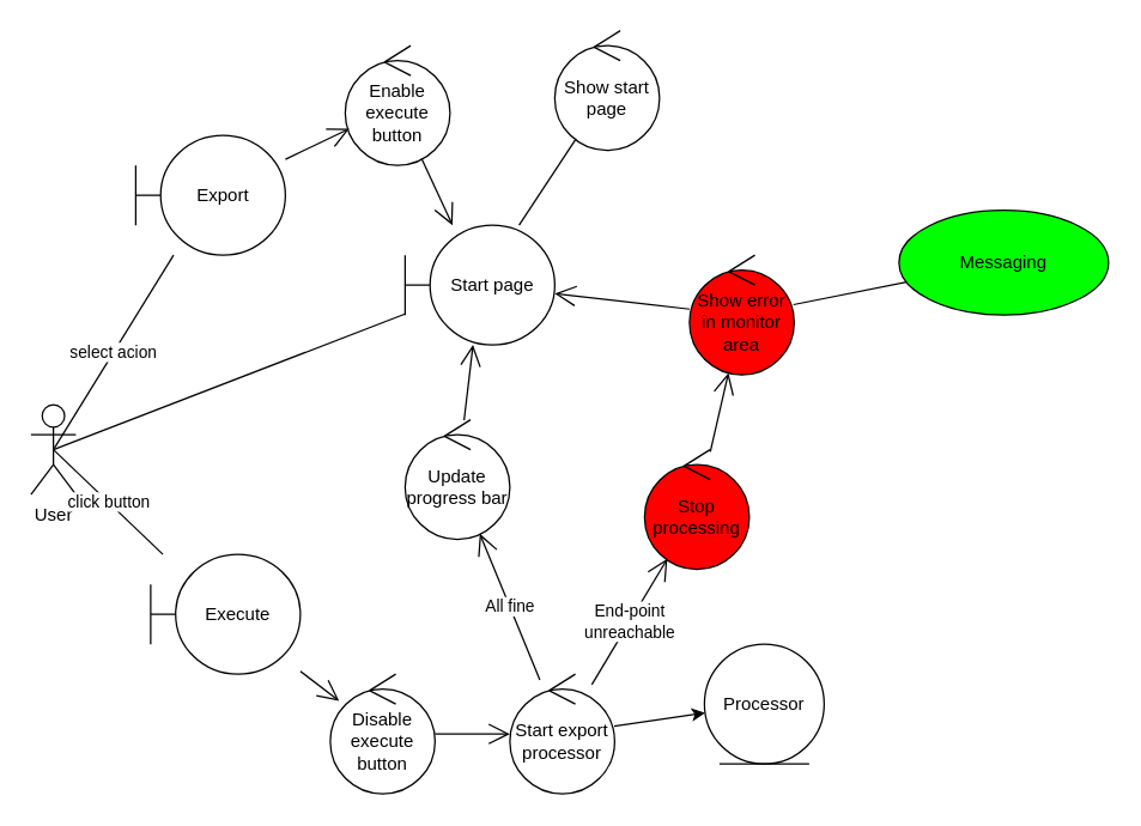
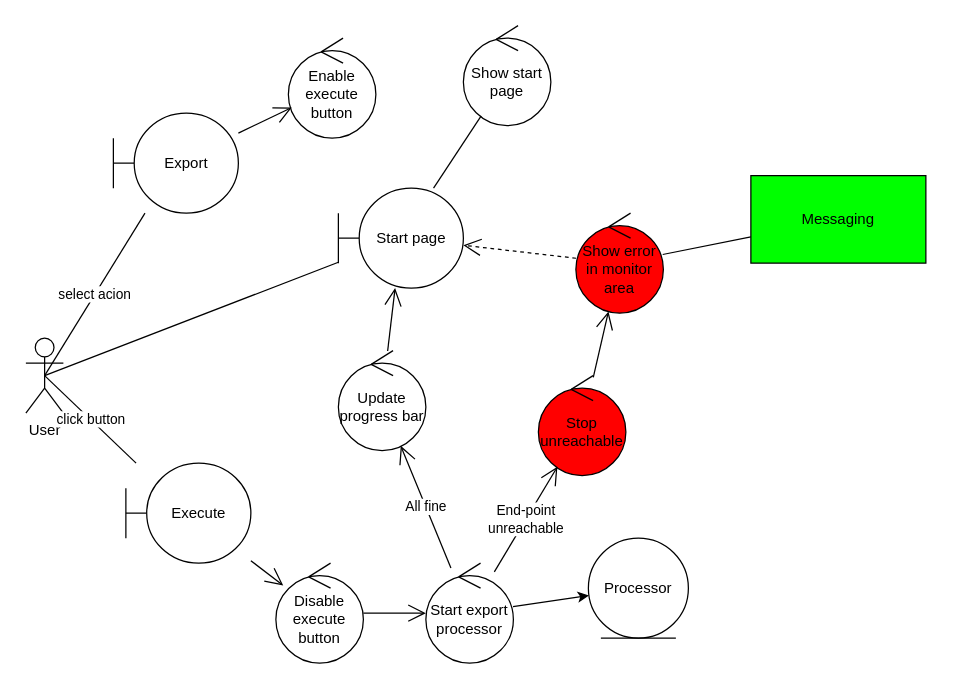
- <mxCell id="25" value="" style="endArrow=open;endFill=1;endSize=12;html=1;" edge="1" parent="1" source="23" target="3"><mxGeometry width="160" relative="1" as="geometry"><mxPoint x="50" y="550" as="sourcePoint" /><mxPoint x="210" y="550" as="targetPoint" /></mxGeometry></mxCell>
- <mxCell id="29" value="Messaging" style="ellipse;whiteSpace=wrap;html=1;fillColor=#00FF00;" vertex="1" parent="1"><mxGeometry x="600" y="140" width="140" height="70" as="geometry" /></mxCell>
+ <mxCell id="29" value="Messaging" style="whiteSpace=wrap;html=1;fillColor=#00FF00;rounded=0;" vertex="1" parent="1"><mxGeometry x="600" y="140" width="140" height="70" as="geometry" /></mxCell>
- <mxCell id="22" value="" style="endArrow=open;endFill=1;endSize=12;html=1;" edge="1" parent="1" source="20" target="3"><mxGeometry width="160" relative="1" as="geometry"><mxPoint x="90" y="550" as="sourcePoint" /><mxPoint x="250" y="550" as="targetPoint" /></mxGeometry></mxCell>
+ <mxCell id="22" value="" style="endArrow=open;endFill=1;endSize=12;html=1;dashed=1;" edge="1" parent="1" source="20" target="3"><mxGeometry width="160" relative="1" as="geometry"><mxPoint x="90" y="550" as="sourcePoint" /><mxPoint x="250" y="550" as="targetPoint" /></mxGeometry></mxCell>
- <mxCell id="18" value="Stop processing" style="ellipse;shape=umlControl;whiteSpace=wrap;html=1;labelBackgroundColor=none;fillColor=#FF0000;" vertex="1" parent="1"><mxGeometry x="430" y="300" width="70" height="80" as="geometry" /></mxCell>
+ <mxCell id="18" value="Stop unreachable" style="ellipse;shape=umlControl;whiteSpace=wrap;html=1;labelBackgroundColor=none;fillColor=#FF0000;" vertex="1" parent="1"><mxGeometry x="430" y="300" width="70" height="80" as="geometry" /></mxCell>
